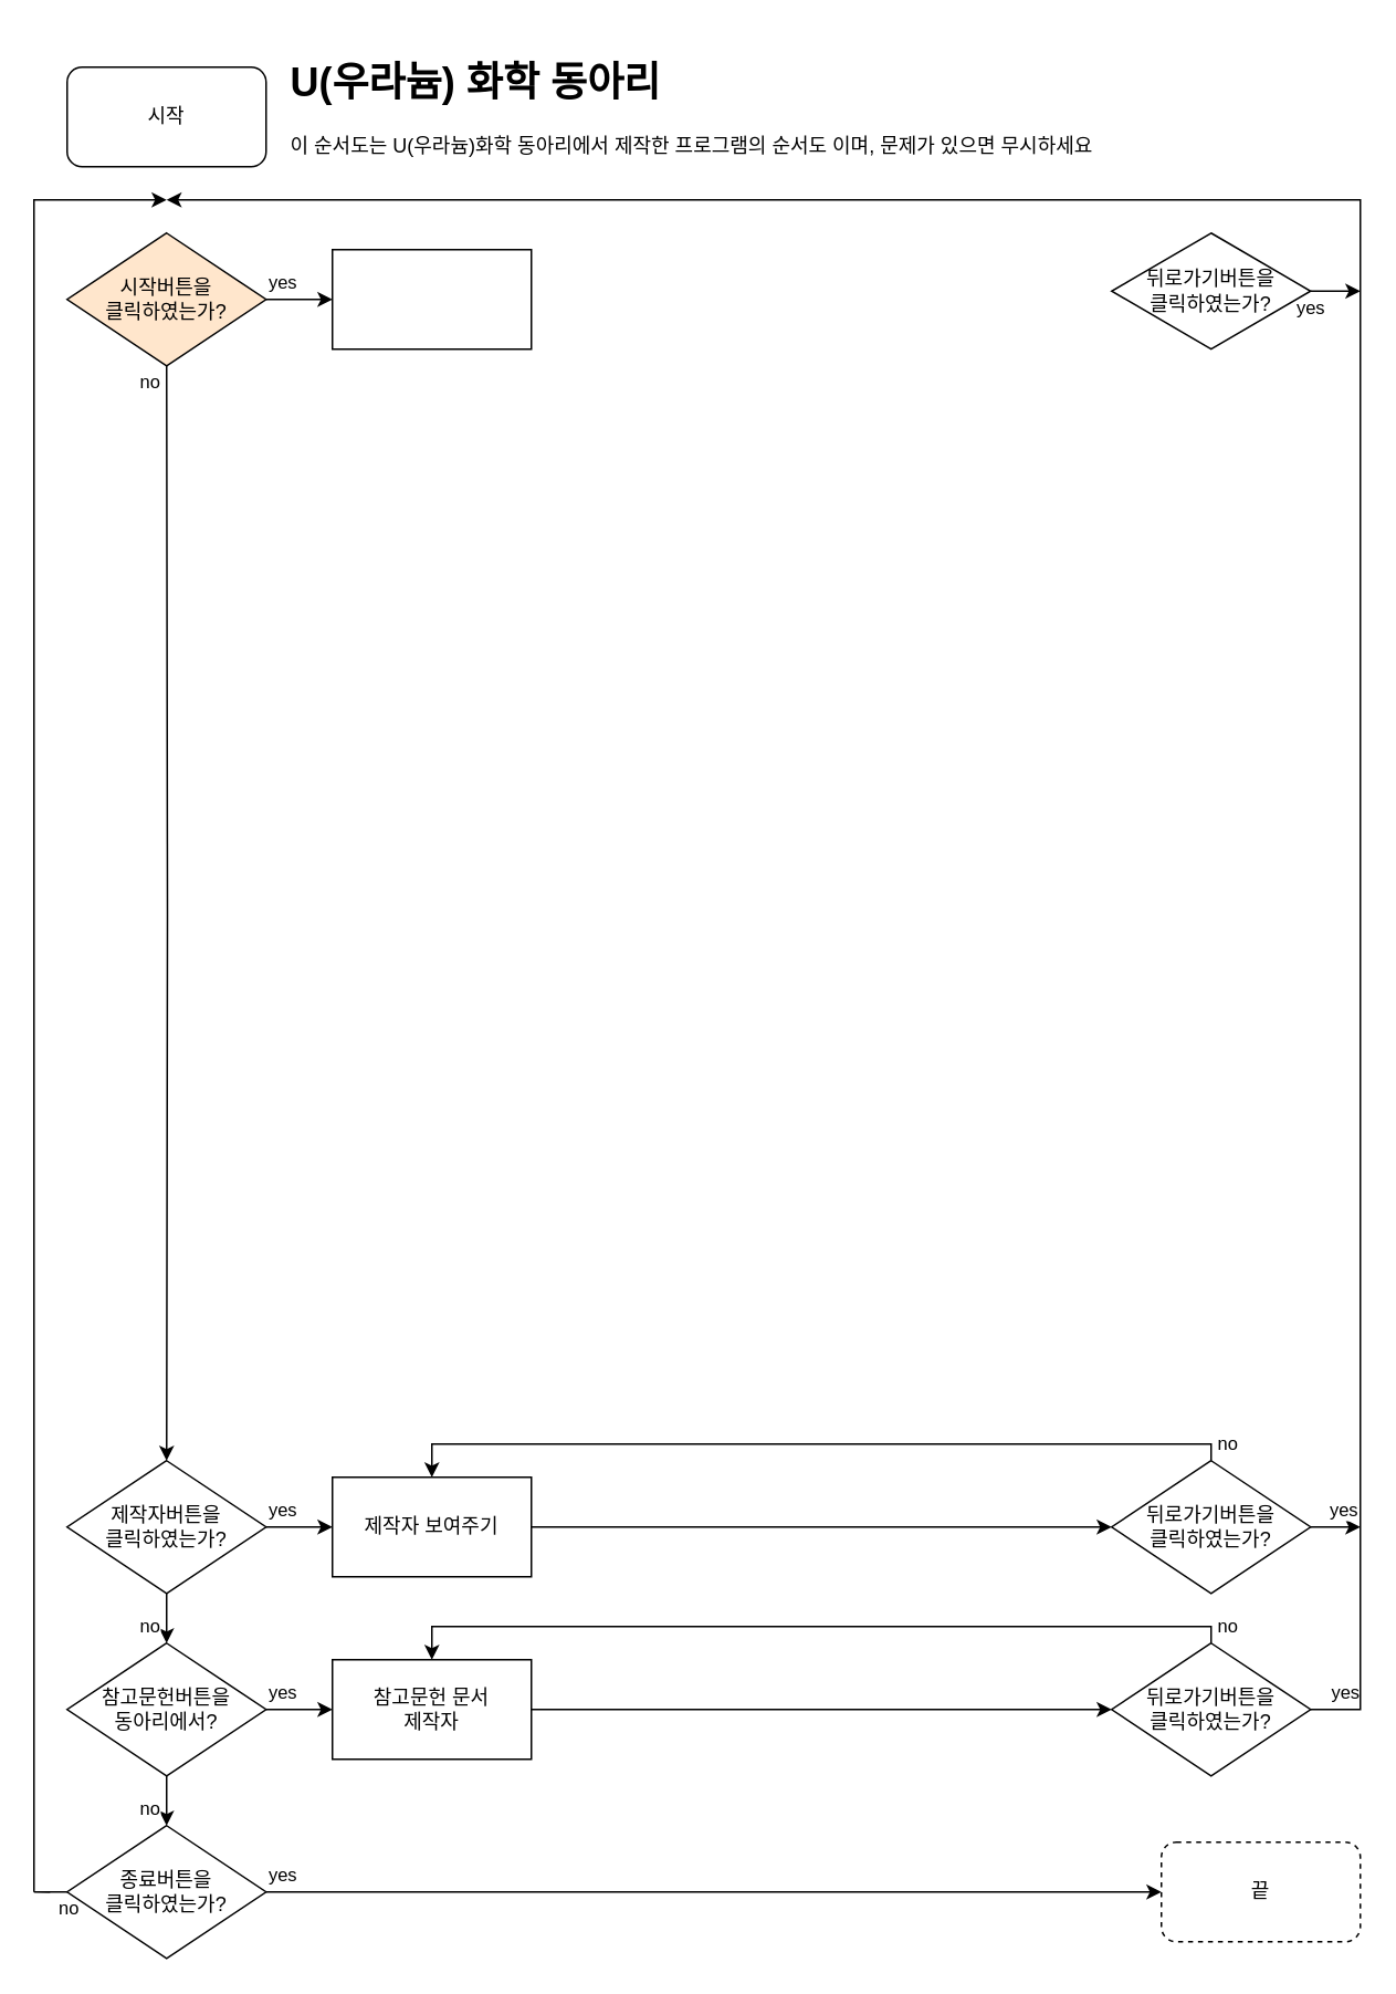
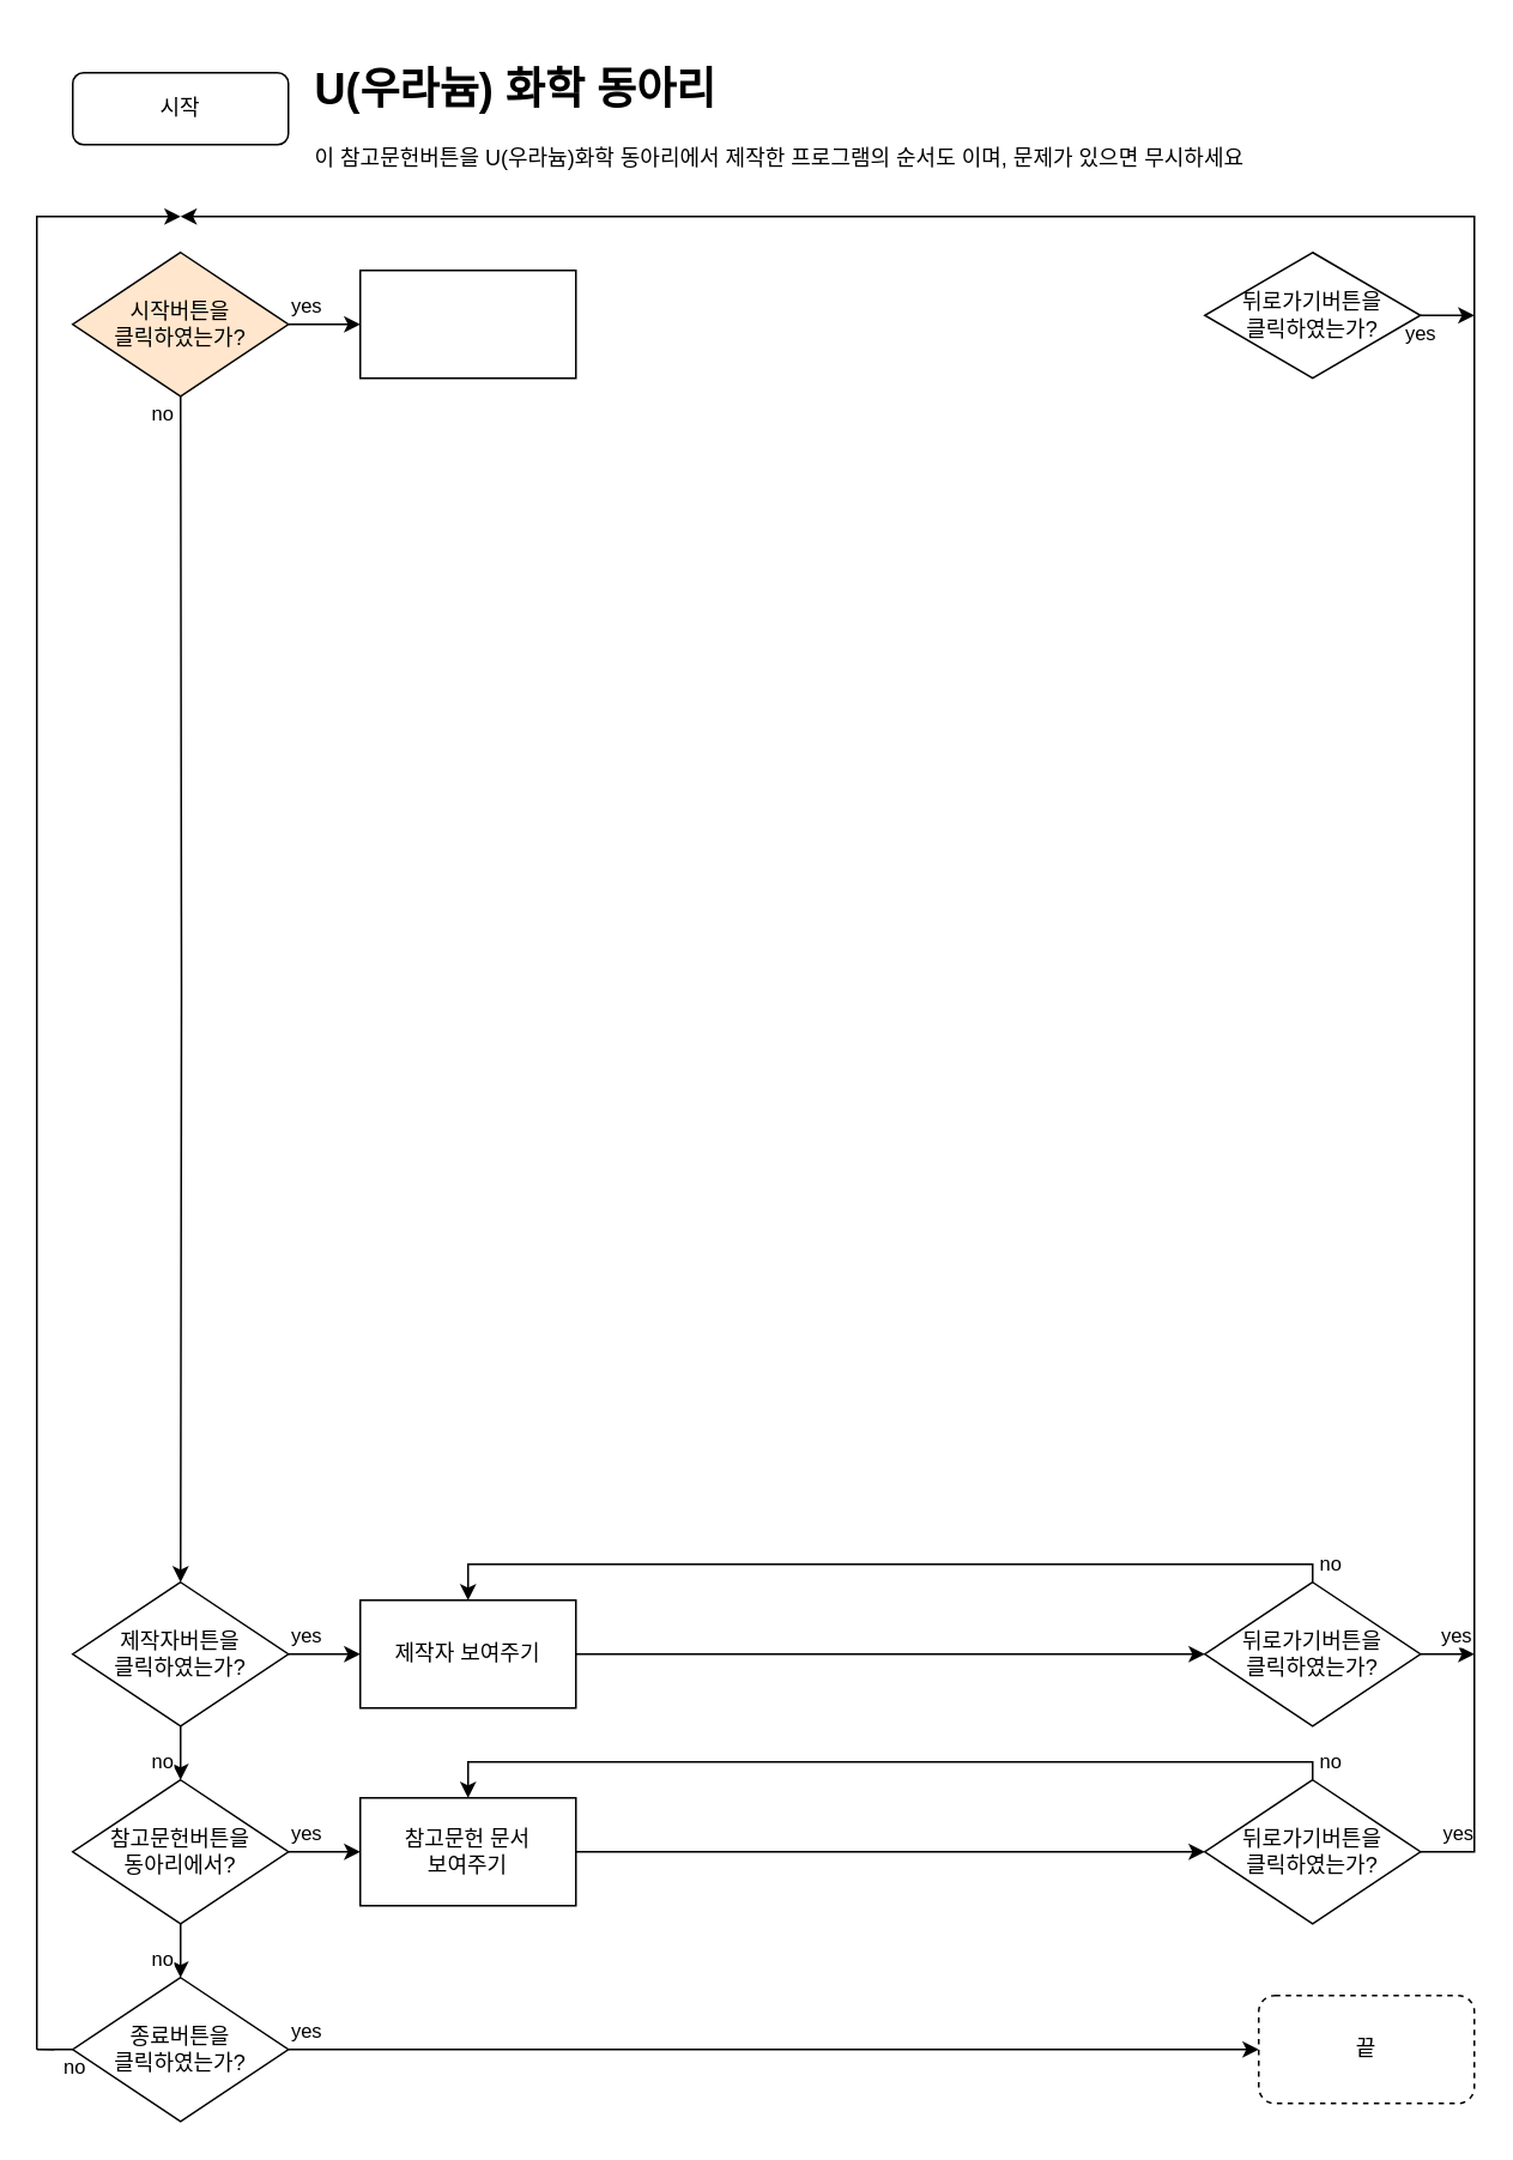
- <mxCell id="30" value="&lt;h1&gt;U(우라늄) 화학 동아리&lt;/h1&gt;&lt;div&gt;이 순서도는 U(우라늄)화학 동아리에서 제작한 프로그램의 순서도 이며, 문제가 있으면 무시하세요&lt;/div&gt;" style="text;html=1;strokeColor=none;fillColor=none;spacing=5;spacingTop=-20;whiteSpace=wrap;overflow=hidden;rounded=0;" vertex="1" parent="1"><mxGeometry x="170" y="30" width="560" height="80" as="geometry" /></mxCell>
+ <mxCell id="30" value="&lt;h1&gt;U(우라늄) 화학 동아리&lt;/h1&gt;&lt;div&gt;이 참고문헌버튼을 U(우라늄)화학 동아리에서 제작한 프로그램의 순서도 이며, 문제가 있으면 무시하세요&lt;/div&gt;" style="text;html=1;strokeColor=none;fillColor=none;spacing=5;spacingTop=-20;whiteSpace=wrap;overflow=hidden;rounded=0;" vertex="1" parent="1"><mxGeometry x="170" y="30" width="560" height="80" as="geometry" /></mxCell>
- <mxCell id="2" value="시작" style="rounded=1;whiteSpace=wrap;html=1;" parent="1" vertex="1"><mxGeometry x="40" y="40" width="120" height="60" as="geometry" /></mxCell>
+ <mxCell id="2" value="시작" style="rounded=1;whiteSpace=wrap;html=1;" parent="1" vertex="1"><mxGeometry x="40" y="40" width="120" height="40" as="geometry" /></mxCell>
- <mxCell id="12" value="참고문헌 문서&lt;br&gt;제작자" style="rounded=0;whiteSpace=wrap;html=1;" parent="1" vertex="1"><mxGeometry x="200" y="1000" width="120" height="60" as="geometry" /></mxCell>
+ <mxCell id="12" value="참고문헌 문서&lt;br&gt;보여주기" style="rounded=0;whiteSpace=wrap;html=1;" parent="1" vertex="1"><mxGeometry x="200" y="1000" width="120" height="60" as="geometry" /></mxCell>
